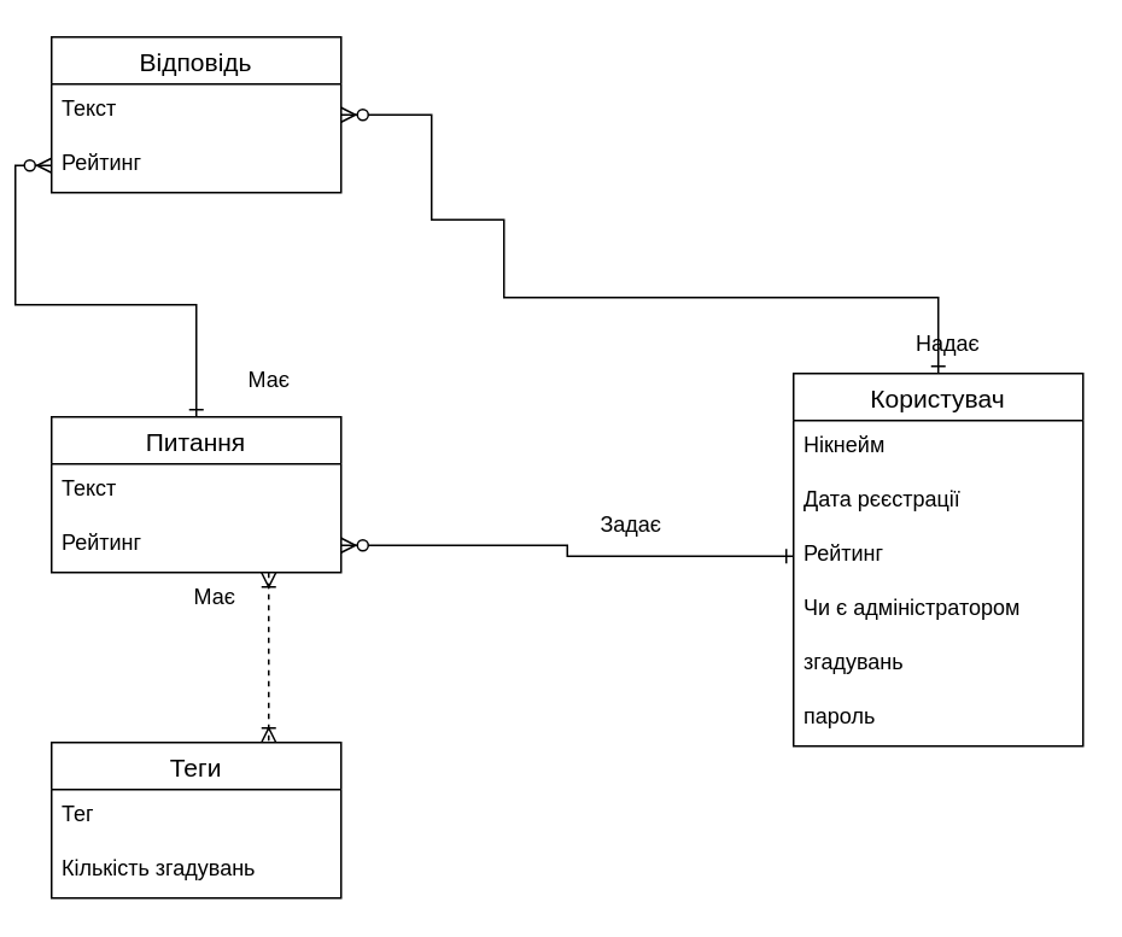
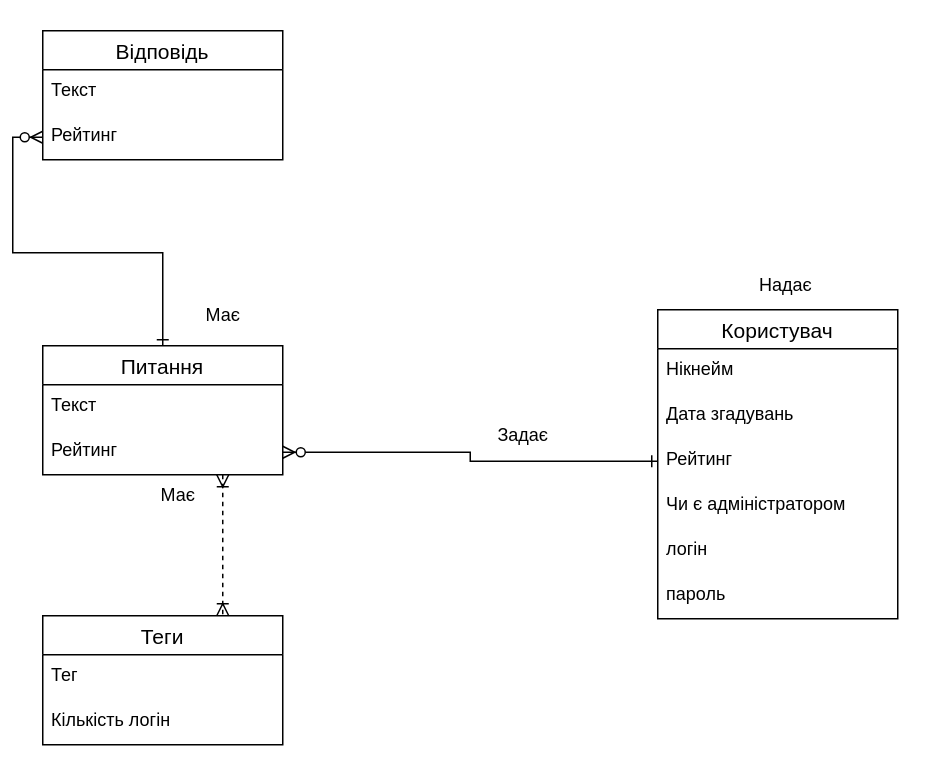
- <mxCell id="4" style="edgeStyle=orthogonalEdgeStyle;rounded=0;orthogonalLoop=1;jettySize=auto;html=1;exitX=0.5;exitY=0;exitDx=0;exitDy=0;entryX=1;entryY=0.5;entryDx=0;entryDy=0;endArrow=ERzeroToMany;endFill=1;startArrow=ERone;startFill=0;" parent="1" source="5" target="19" edge="1"><mxGeometry relative="1" as="geometry"><mxPoint x="230" y="121" as="targetPoint" /><Array as="points"><mxPoint x="510" y="164" /><mxPoint x="270" y="164" /><mxPoint x="270" y="121" /><mxPoint x="230" y="121" /></Array></mxGeometry></mxCell>
- <mxCell id="7" value="Дата рєєстрації" style="text;strokeColor=none;fillColor=none;spacingLeft=4;spacingRight=4;overflow=hidden;rotatable=0;points=[[0,0.5],[1,0.5]];portConstraint=eastwest;fontSize=12;" parent="5" vertex="1"><mxGeometry y="56" width="160" height="30" as="geometry" /></mxCell>
+ <mxCell id="7" value="Дата згадувань" style="text;strokeColor=none;fillColor=none;spacingLeft=4;spacingRight=4;overflow=hidden;rotatable=0;points=[[0,0.5],[1,0.5]];portConstraint=eastwest;fontSize=12;" parent="5" vertex="1"><mxGeometry y="56" width="160" height="30" as="geometry" /></mxCell>
- <mxCell id="10" value="згадувань" style="text;strokeColor=none;fillColor=none;spacingLeft=4;spacingRight=4;overflow=hidden;rotatable=0;points=[[0,0.5],[1,0.5]];portConstraint=eastwest;fontSize=12;" vertex="1" parent="5"><mxGeometry y="146" width="160" height="30" as="geometry" /></mxCell>
+ <mxCell id="10" value="логін" style="text;strokeColor=none;fillColor=none;spacingLeft=4;spacingRight=4;overflow=hidden;rotatable=0;points=[[0,0.5],[1,0.5]];portConstraint=eastwest;fontSize=12;" vertex="1" parent="5"><mxGeometry y="146" width="160" height="30" as="geometry" /></mxCell>
- <mxCell id="14" value="Кількість згадувань" style="text;strokeColor=none;fillColor=none;spacingLeft=4;spacingRight=4;overflow=hidden;rotatable=0;points=[[0,0.5],[1,0.5]];portConstraint=eastwest;fontSize=12;" parent="12" vertex="1"><mxGeometry y="56" width="160" height="30" as="geometry" /></mxCell>
+ <mxCell id="14" value="Кількість логін" style="text;strokeColor=none;fillColor=none;spacingLeft=4;spacingRight=4;overflow=hidden;rotatable=0;points=[[0,0.5],[1,0.5]];portConstraint=eastwest;fontSize=12;" parent="12" vertex="1"><mxGeometry y="56" width="160" height="30" as="geometry" /></mxCell>
